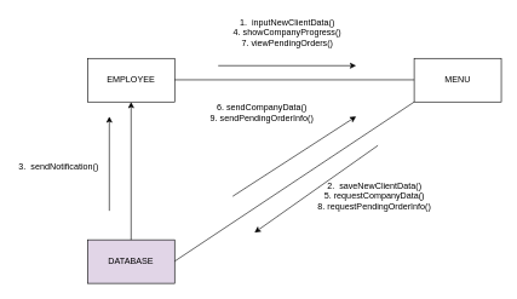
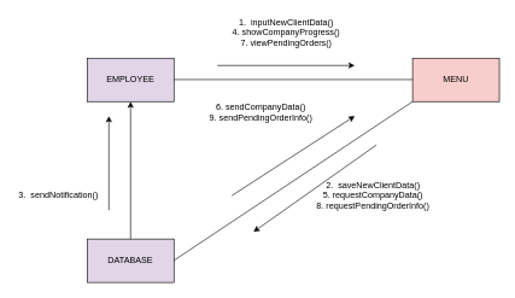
- <mxCell id="2" value="EMPLOYEE" style="rounded=0;whiteSpace=wrap;html=1;" vertex="1" parent="1"><mxGeometry x="120" y="80" width="120" height="60" as="geometry" /></mxCell>
+ <mxCell id="2" value="EMPLOYEE" style="rounded=0;whiteSpace=wrap;html=1;fillColor=#e1d5e7;" vertex="1" parent="1"><mxGeometry x="120" y="80" width="120" height="60" as="geometry" /></mxCell>
- <mxCell id="3" value="MENU" style="rounded=0;whiteSpace=wrap;html=1;" vertex="1" parent="1"><mxGeometry x="570" y="80" width="120" height="60" as="geometry" /></mxCell>
+ <mxCell id="3" value="MENU" style="rounded=0;whiteSpace=wrap;html=1;fillColor=#f8cecc;" vertex="1" parent="1"><mxGeometry x="570" y="80" width="120" height="60" as="geometry" /></mxCell>
- <mxCell id="12" value="3.&amp;nbsp; sendNotification()" style="text;html=1;align=center;verticalAlign=middle;resizable=0;points=[];autosize=1;strokeColor=none;fillColor=none;" vertex="1" parent="1"><mxGeometry x="20" y="220" width="120" height="20" as="geometry" /></mxCell>
+ <mxCell id="12" value="3.&amp;nbsp; sendNotification()" style="text;html=1;align=center;verticalAlign=middle;resizable=0;points=[];autosize=1;strokeColor=none;fillColor=none;" vertex="1" parent="1"><mxGeometry x="20" y="260" width="120" height="20" as="geometry" /></mxCell>
